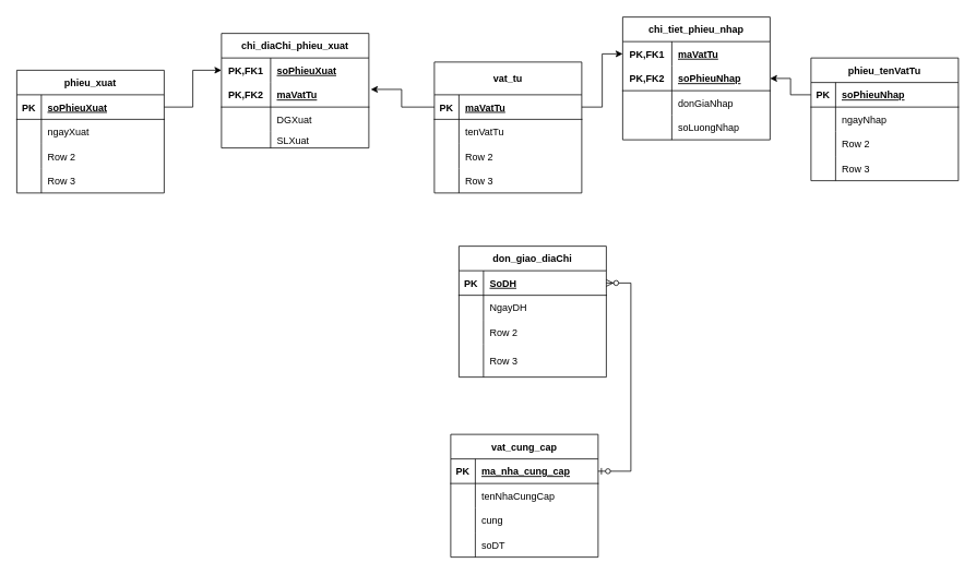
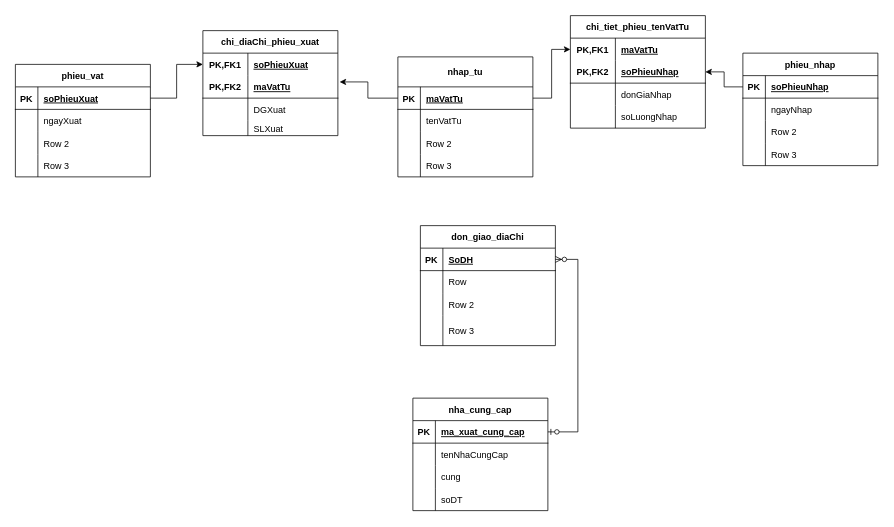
- <mxCell id="67" value="chi_tiet_phieu_nhap" style="shape=table;startSize=30;container=1;collapsible=1;childLayout=tableLayout;fixedRows=1;rowLines=0;fontStyle=1;align=center;resizeLast=1;" vertex="1" parent="1"><mxGeometry x="760" y="20" width="180" height="150" as="geometry" /></mxCell>
+ <mxCell id="67" value="chi_tiet_phieu_tenVatTu" style="shape=table;startSize=30;container=1;collapsible=1;childLayout=tableLayout;fixedRows=1;rowLines=0;fontStyle=1;align=center;resizeLast=1;" vertex="1" parent="1"><mxGeometry x="760" y="20" width="180" height="150" as="geometry" /></mxCell>
- <mxCell id="54" value="phieu_tenVatTu" style="shape=table;startSize=30;container=1;collapsible=1;childLayout=tableLayout;fixedRows=1;rowLines=0;fontStyle=1;align=center;resizeLast=1;" parent="1" vertex="1"><mxGeometry x="990" y="70" width="180" height="150" as="geometry" /></mxCell>
+ <mxCell id="54" value="phieu_nhap" style="shape=table;startSize=30;container=1;collapsible=1;childLayout=tableLayout;fixedRows=1;rowLines=0;fontStyle=1;align=center;resizeLast=1;" parent="1" vertex="1"><mxGeometry x="990" y="70" width="180" height="150" as="geometry" /></mxCell>
- <mxCell id="15" value="vat_tu" style="shape=table;startSize=40;container=1;collapsible=1;childLayout=tableLayout;fixedRows=1;rowLines=0;fontStyle=1;align=center;resizeLast=1;" parent="1" vertex="1"><mxGeometry x="530" y="75" width="180" height="160" as="geometry" /></mxCell>
+ <mxCell id="15" value="nhap_tu" style="shape=table;startSize=40;container=1;collapsible=1;childLayout=tableLayout;fixedRows=1;rowLines=0;fontStyle=1;align=center;resizeLast=1;" parent="1" vertex="1"><mxGeometry x="530" y="75" width="180" height="160" as="geometry" /></mxCell>
- <mxCell id="2" value="phieu_xuat" style="shape=table;startSize=30;container=1;collapsible=1;childLayout=tableLayout;fixedRows=1;rowLines=0;fontStyle=1;align=center;resizeLast=1;" parent="1" vertex="1"><mxGeometry y="85" width="180" height="150" as="geometry" x="20" /></mxCell>
+ <mxCell id="2" value="phieu_vat" style="shape=table;startSize=30;container=1;collapsible=1;childLayout=tableLayout;fixedRows=1;rowLines=0;fontStyle=1;align=center;resizeLast=1;" parent="1" vertex="1"><mxGeometry y="85" width="180" height="150" as="geometry" x="20" /></mxCell>
- <mxCell id="34" value="NgayDH" style="shape=partialRectangle;connectable=0;fillColor=none;top=0;left=0;bottom=0;right=0;align=left;spacingLeft=6;overflow=hidden;" parent="32" vertex="1"><mxGeometry x="30" width="150" height="30" as="geometry"><mxRectangle width="150" height="30" as="alternateBounds" /></mxGeometry></mxCell>
+ <mxCell id="34" value="Row" style="shape=partialRectangle;connectable=0;fillColor=none;top=0;left=0;bottom=0;right=0;align=left;spacingLeft=6;overflow=hidden;" parent="32" vertex="1"><mxGeometry x="30" width="150" height="30" as="geometry"><mxRectangle width="150" height="30" as="alternateBounds" /></mxGeometry></mxCell>
- <mxCell id="80" value="vat_cung_cap" style="shape=table;startSize=30;container=1;collapsible=1;childLayout=tableLayout;fixedRows=1;rowLines=0;fontStyle=1;align=center;resizeLast=1;" vertex="1" parent="1"><mxGeometry x="550" y="530" width="180" height="150" as="geometry" /></mxCell>
+ <mxCell id="80" value="nha_cung_cap" style="shape=table;startSize=30;container=1;collapsible=1;childLayout=tableLayout;fixedRows=1;rowLines=0;fontStyle=1;align=center;resizeLast=1;" vertex="1" parent="1"><mxGeometry x="550" y="530" width="180" height="150" as="geometry" /></mxCell>
- <mxCell id="83" value="ma_nha_cung_cap" style="shape=partialRectangle;connectable=0;fillColor=none;top=0;left=0;bottom=0;right=0;align=left;spacingLeft=6;fontStyle=5;overflow=hidden;" vertex="1" parent="81"><mxGeometry x="30" width="150" height="30" as="geometry"><mxRectangle width="150" height="30" as="alternateBounds" /></mxGeometry></mxCell>
+ <mxCell id="83" value="ma_xuat_cung_cap" style="shape=partialRectangle;connectable=0;fillColor=none;top=0;left=0;bottom=0;right=0;align=left;spacingLeft=6;fontStyle=5;overflow=hidden;" vertex="1" parent="81"><mxGeometry x="30" width="150" height="30" as="geometry"><mxRectangle width="150" height="30" as="alternateBounds" /></mxGeometry></mxCell>
